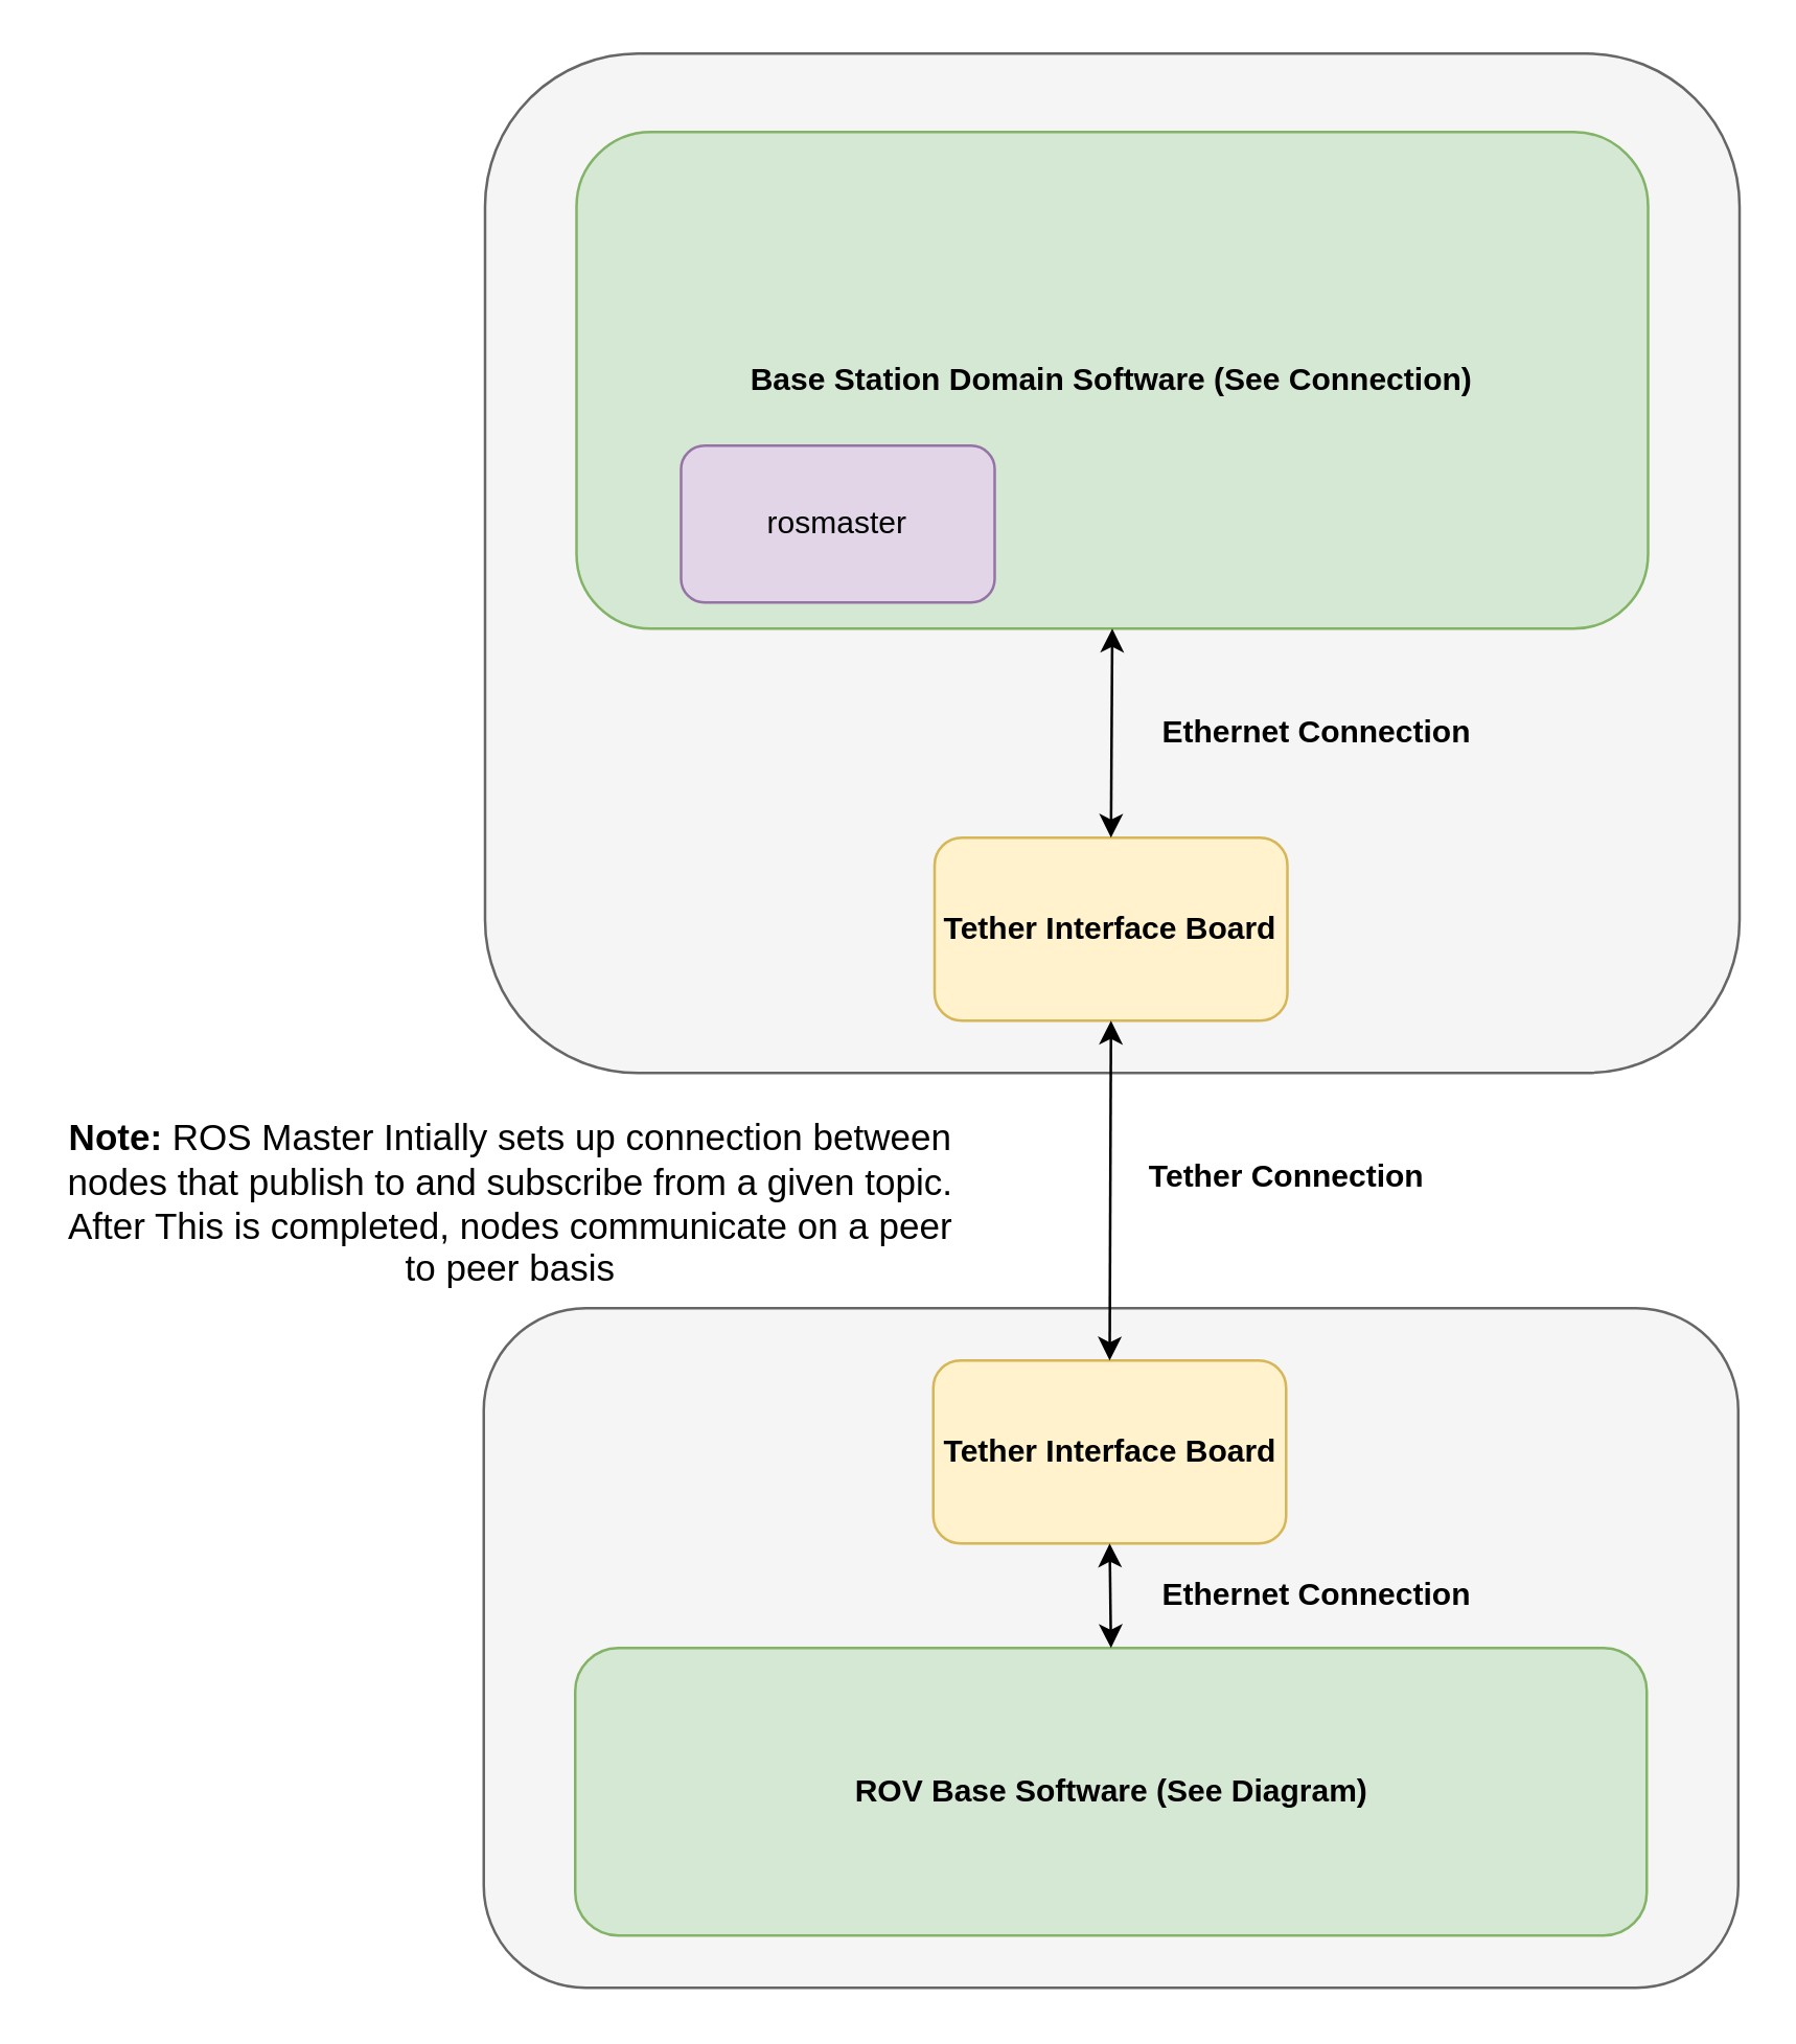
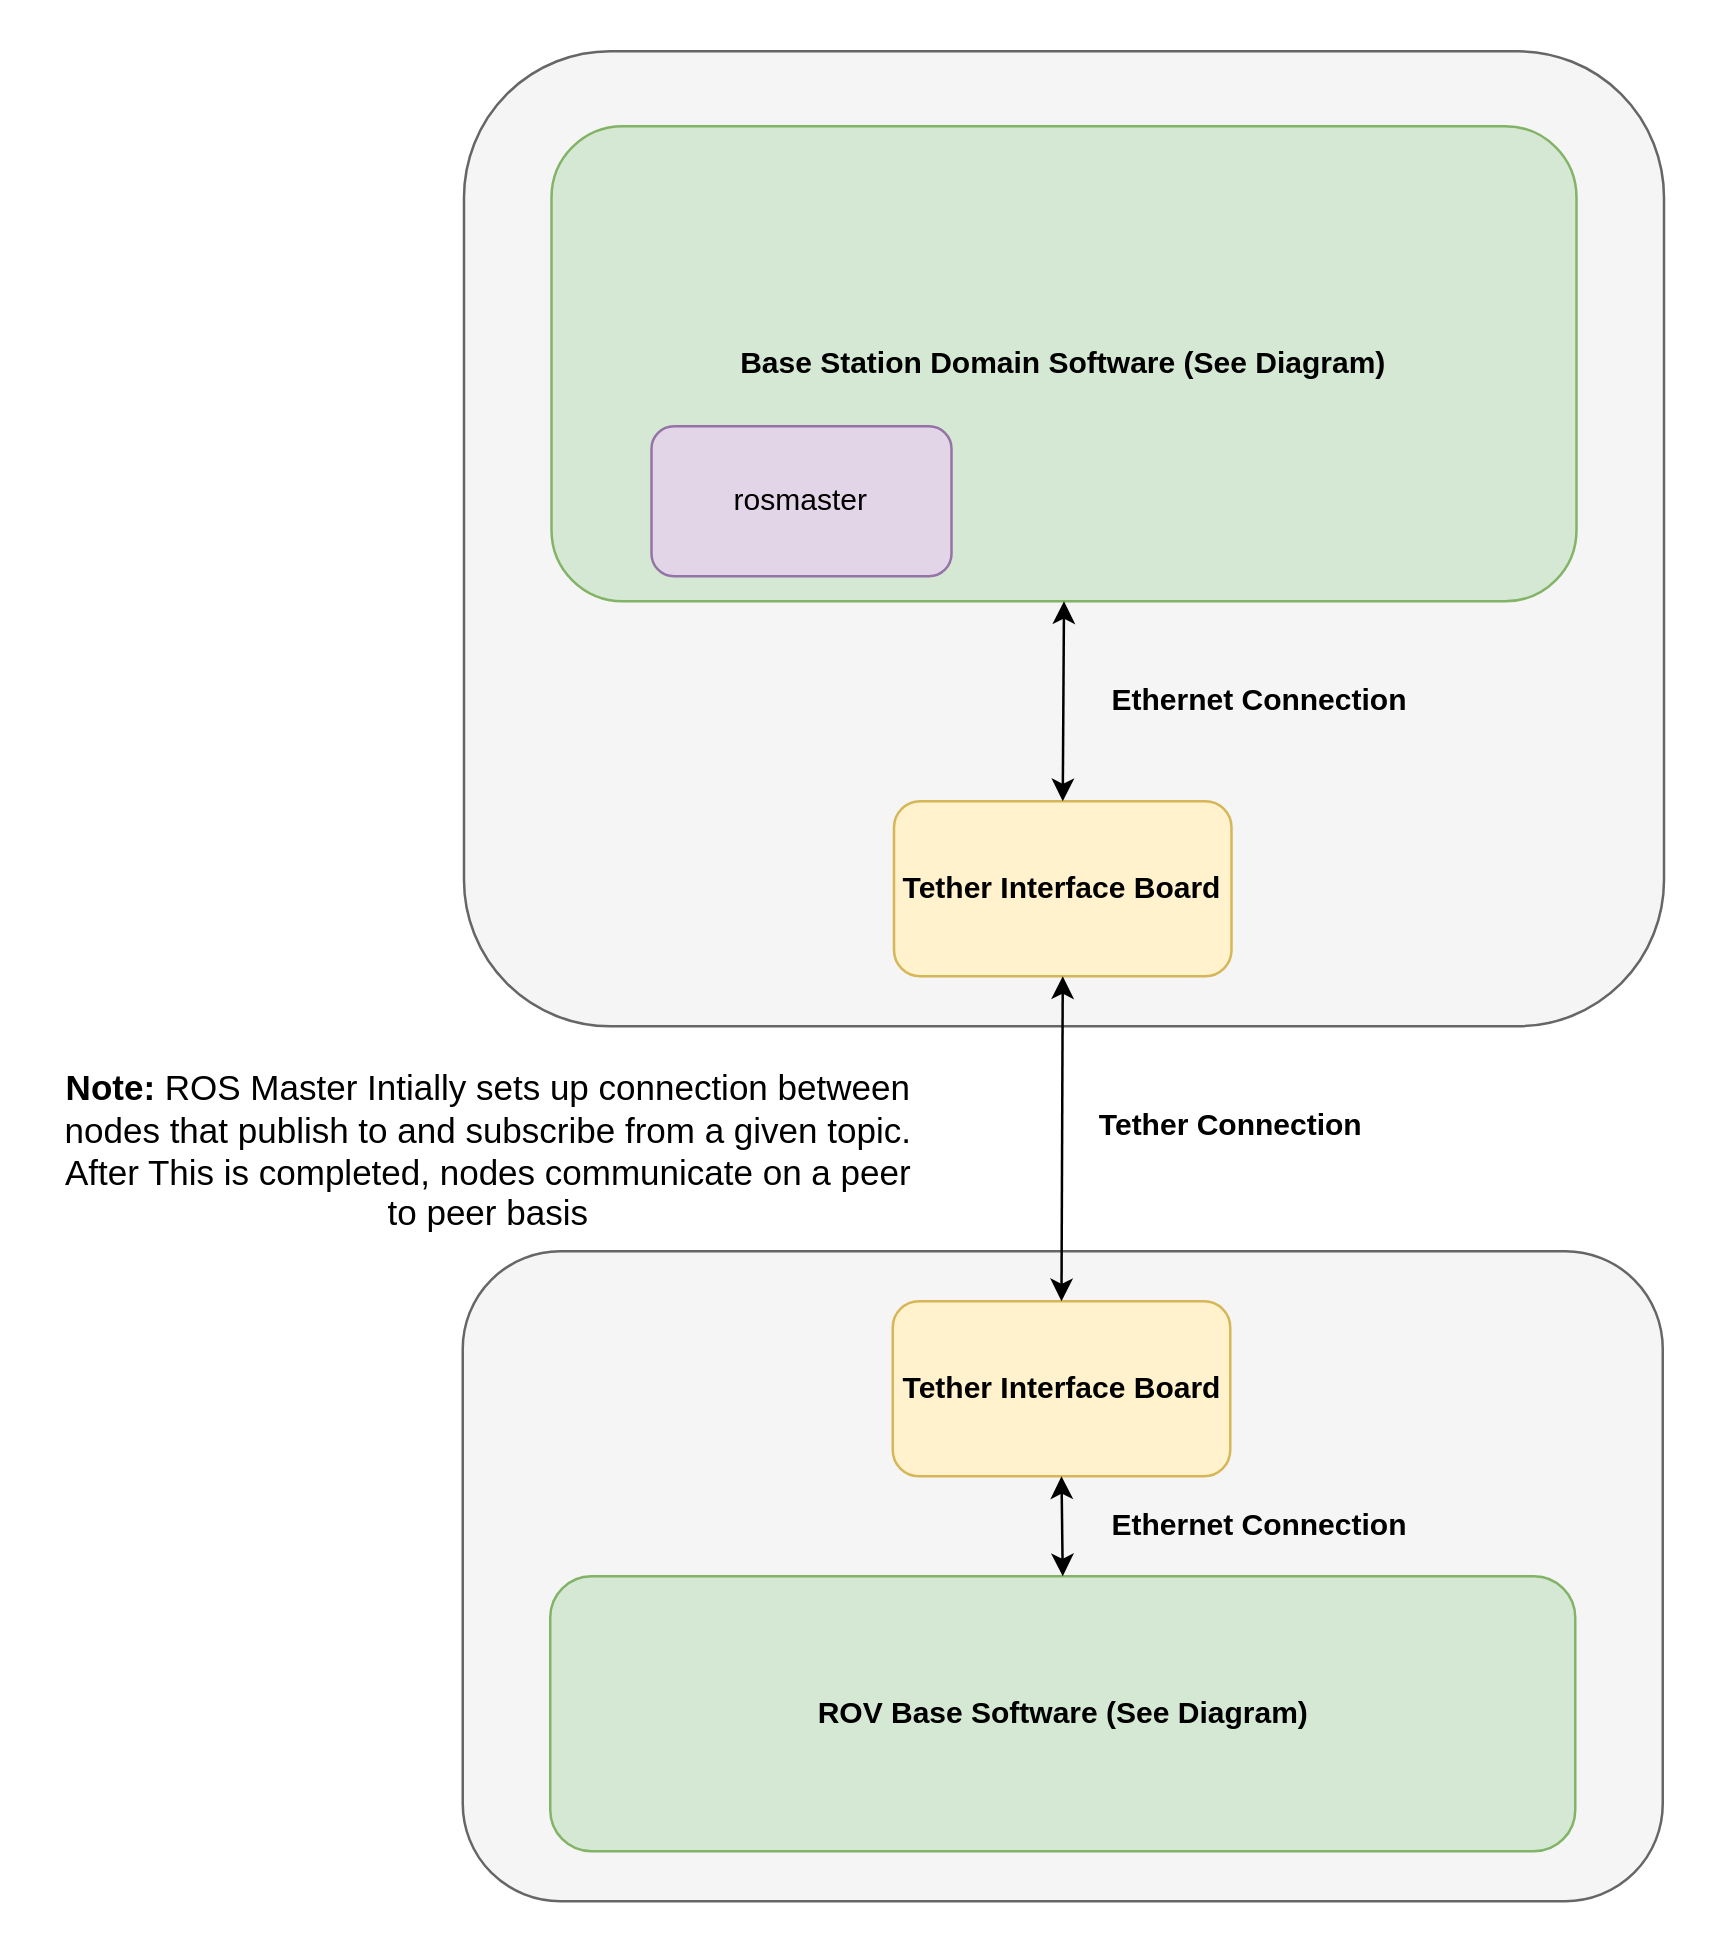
- <mxCell id="9" value="&lt;b&gt;Base Station Domain Software (See Connection)&lt;/b&gt;" style="rounded=1;whiteSpace=wrap;html=1;fillColor=#d5e8d4;strokeColor=#82b366;" vertex="1" parent="1"><mxGeometry x="220" y="50" width="410" height="190" as="geometry" /></mxCell>
+ <mxCell id="9" value="&lt;b&gt;Base Station Domain Software (See Diagram)&lt;/b&gt;" style="rounded=1;whiteSpace=wrap;html=1;fillColor=#d5e8d4;strokeColor=#82b366;" vertex="1" parent="1"><mxGeometry x="220" y="50" width="410" height="190" as="geometry" /></mxCell>
